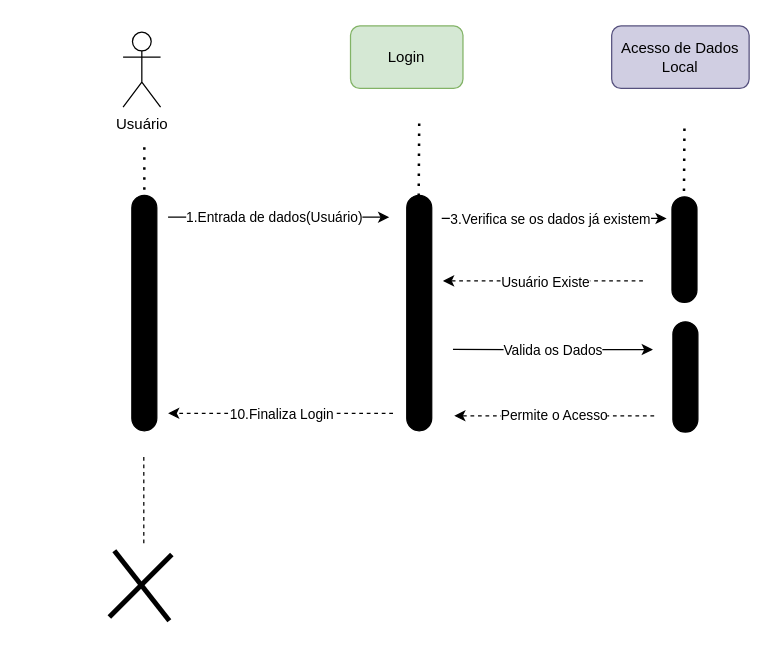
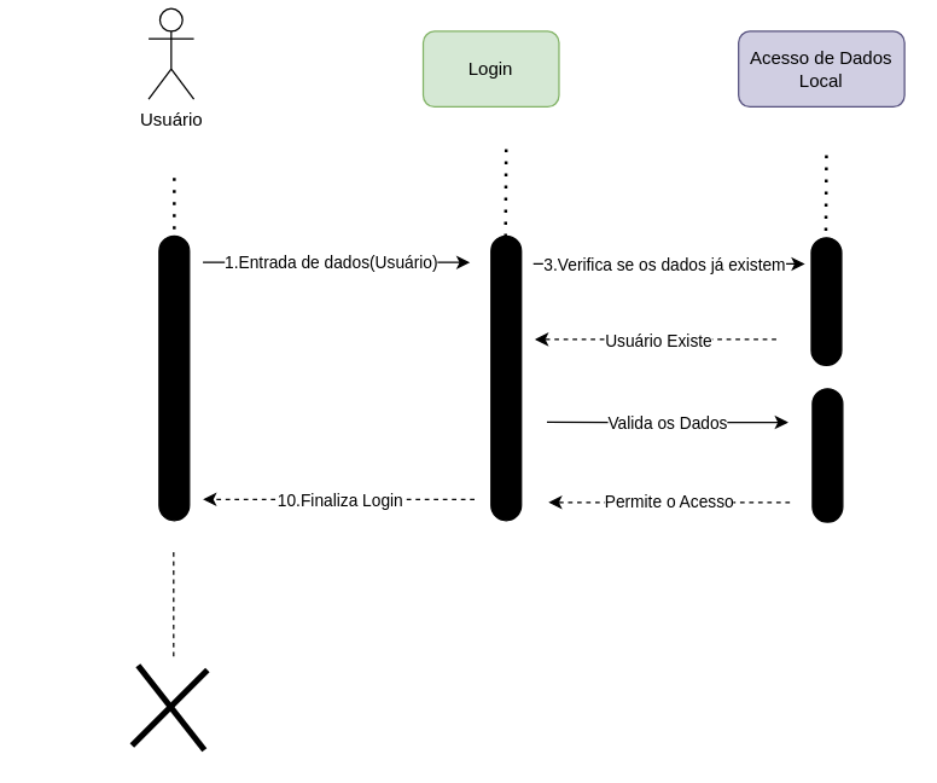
- <mxCell id="2" value="Usuário" style="shape=umlActor;verticalLabelPosition=bottom;verticalAlign=top;html=1;outlineConnect=0;" vertex="1" parent="1"><mxGeometry x="98" y="25" width="30" height="60" as="geometry" /></mxCell>
+ <mxCell id="2" value="Usuário" style="shape=umlActor;verticalLabelPosition=bottom;verticalAlign=top;html=1;outlineConnect=0;" vertex="1" parent="1"><mxGeometry x="98" y="5" width="30" height="60" as="geometry" /></mxCell>
